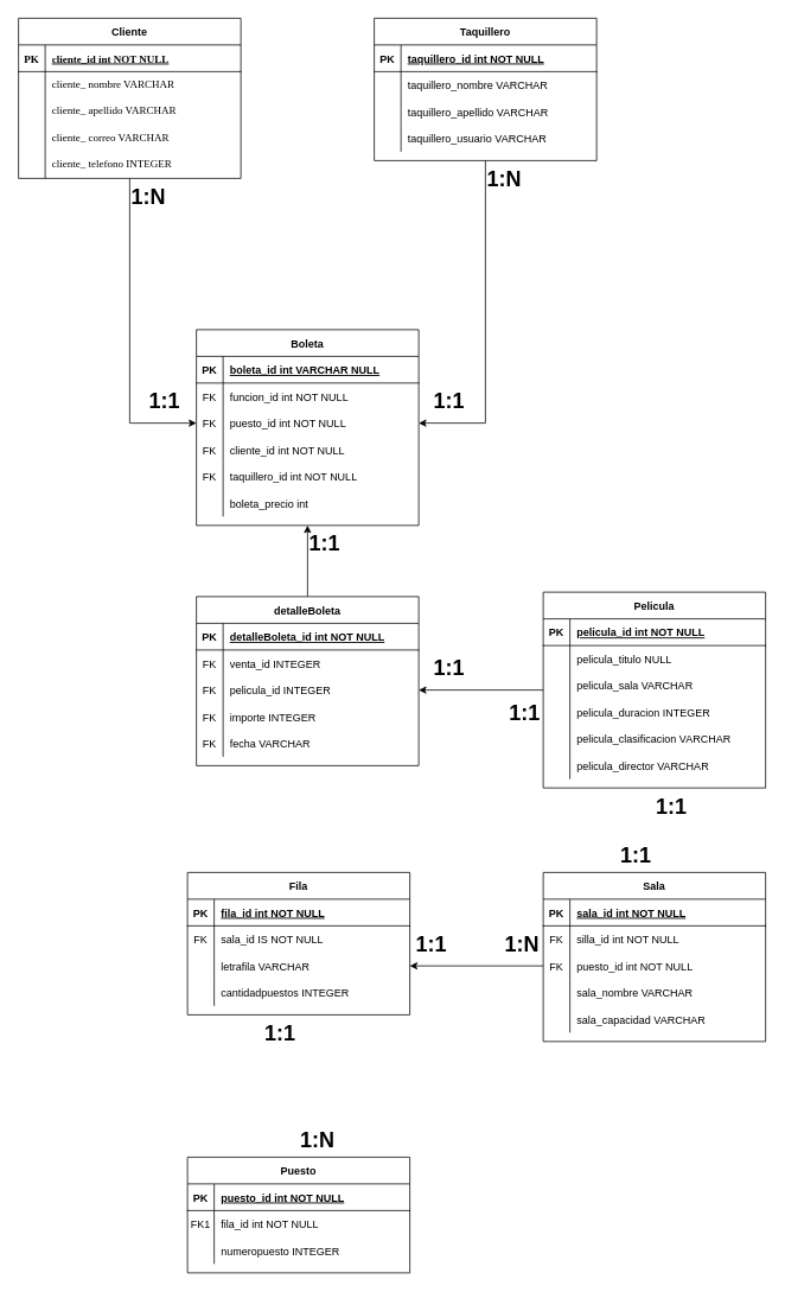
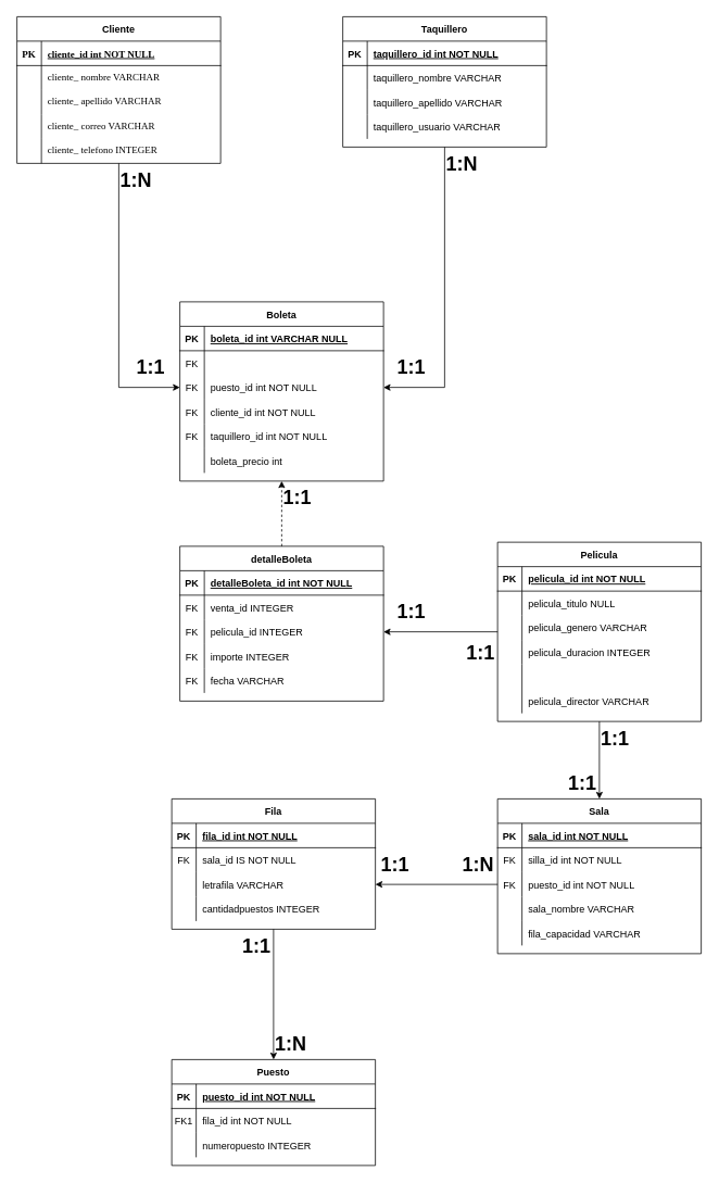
- <mxCell id="76" value="funcion_id int NOT NULL" style="shape=partialRectangle;overflow=hidden;connectable=0;fillColor=none;top=0;left=0;bottom=0;right=0;align=left;spacingLeft=6;" parent="74" vertex="1"><mxGeometry x="30" width="220" height="30" as="geometry"><mxRectangle width="220" height="30" as="alternateBounds" /></mxGeometry></mxCell>
- <mxCell id="113" style="edgeStyle=orthogonalEdgeStyle;rounded=0;orthogonalLoop=1;jettySize=auto;html=1;entryX=0.5;entryY=1;entryDx=0;entryDy=0;" edge="1" parent="1" source="114" target="70"><mxGeometry relative="1" as="geometry" /></mxCell>
+ <mxCell id="113" style="edgeStyle=orthogonalEdgeStyle;rounded=0;orthogonalLoop=1;jettySize=auto;html=1;entryX=0.5;entryY=1;entryDx=0;entryDy=0;dashed=1;" edge="1" parent="1" source="114" target="70"><mxGeometry relative="1" as="geometry" /></mxCell>
- <mxCell id="60" value="pelicula_sala VARCHAR" style="shape=partialRectangle;overflow=hidden;connectable=0;fillColor=none;top=0;left=0;bottom=0;right=0;align=left;spacingLeft=6;" parent="58" vertex="1"><mxGeometry x="30" width="220" height="30" as="geometry"><mxRectangle width="220" height="30" as="alternateBounds" /></mxGeometry></mxCell>
+ <mxCell id="60" value="pelicula_genero VARCHAR" style="shape=partialRectangle;overflow=hidden;connectable=0;fillColor=none;top=0;left=0;bottom=0;right=0;align=left;spacingLeft=6;" parent="58" vertex="1"><mxGeometry x="30" width="220" height="30" as="geometry"><mxRectangle width="220" height="30" as="alternateBounds" /></mxGeometry></mxCell>
- <mxCell id="66" value="pelicula_clasificacion VARCHAR" style="shape=partialRectangle;overflow=hidden;connectable=0;fillColor=none;top=0;left=0;bottom=0;right=0;align=left;spacingLeft=6;" parent="64" vertex="1"><mxGeometry x="30" width="220" height="30" as="geometry"><mxRectangle width="220" height="30" as="alternateBounds" /></mxGeometry></mxCell>
+ <mxCell id="50" style="edgeStyle=orthogonalEdgeStyle;rounded=0;orthogonalLoop=1;jettySize=auto;html=1;" edge="1" parent="1" source="51" target="2"><mxGeometry relative="1" as="geometry" /></mxCell>
- <mxCell id="17" value="sala_capacidad VARCHAR" style="shape=partialRectangle;overflow=hidden;connectable=0;fillColor=none;top=0;left=0;bottom=0;right=0;align=left;spacingLeft=6;" parent="15" vertex="1"><mxGeometry x="30" width="220" height="30" as="geometry"><mxRectangle width="220" height="30" as="alternateBounds" /></mxGeometry></mxCell>
+ <mxCell id="17" value="fila_capacidad VARCHAR" style="shape=partialRectangle;overflow=hidden;connectable=0;fillColor=none;top=0;left=0;bottom=0;right=0;align=left;spacingLeft=6;" parent="15" vertex="1"><mxGeometry x="30" width="220" height="30" as="geometry"><mxRectangle width="220" height="30" as="alternateBounds" /></mxGeometry></mxCell>
+ <mxCell id="35" style="edgeStyle=orthogonalEdgeStyle;rounded=0;orthogonalLoop=1;jettySize=auto;html=1;entryX=0.5;entryY=0;entryDx=0;entryDy=0;" edge="1" parent="1" source="36" target="89"><mxGeometry relative="1" as="geometry" /></mxCell>
